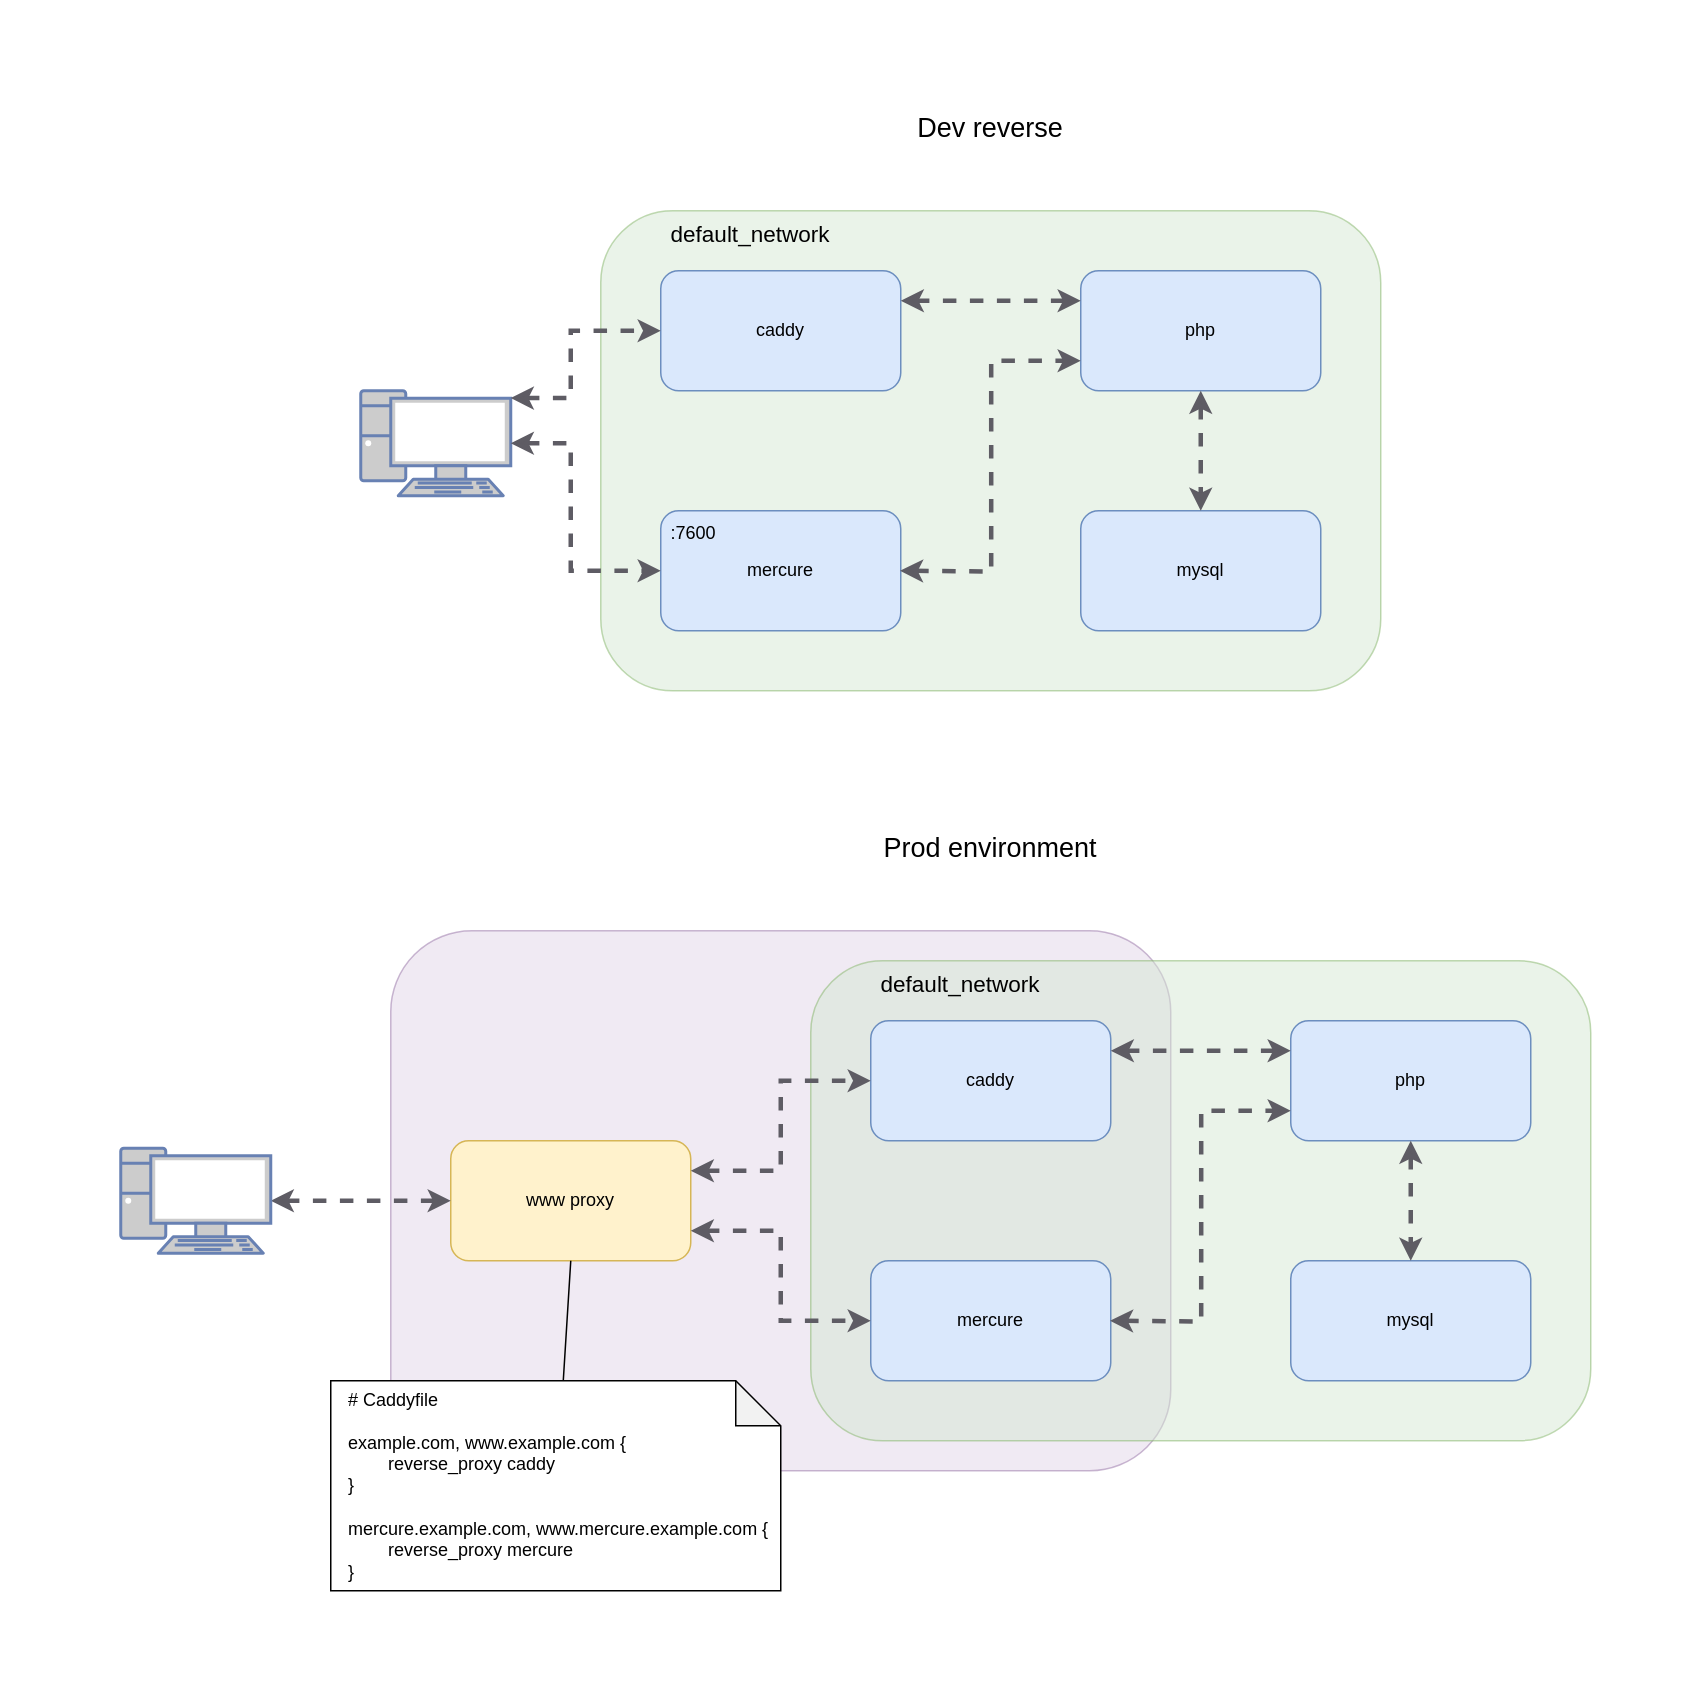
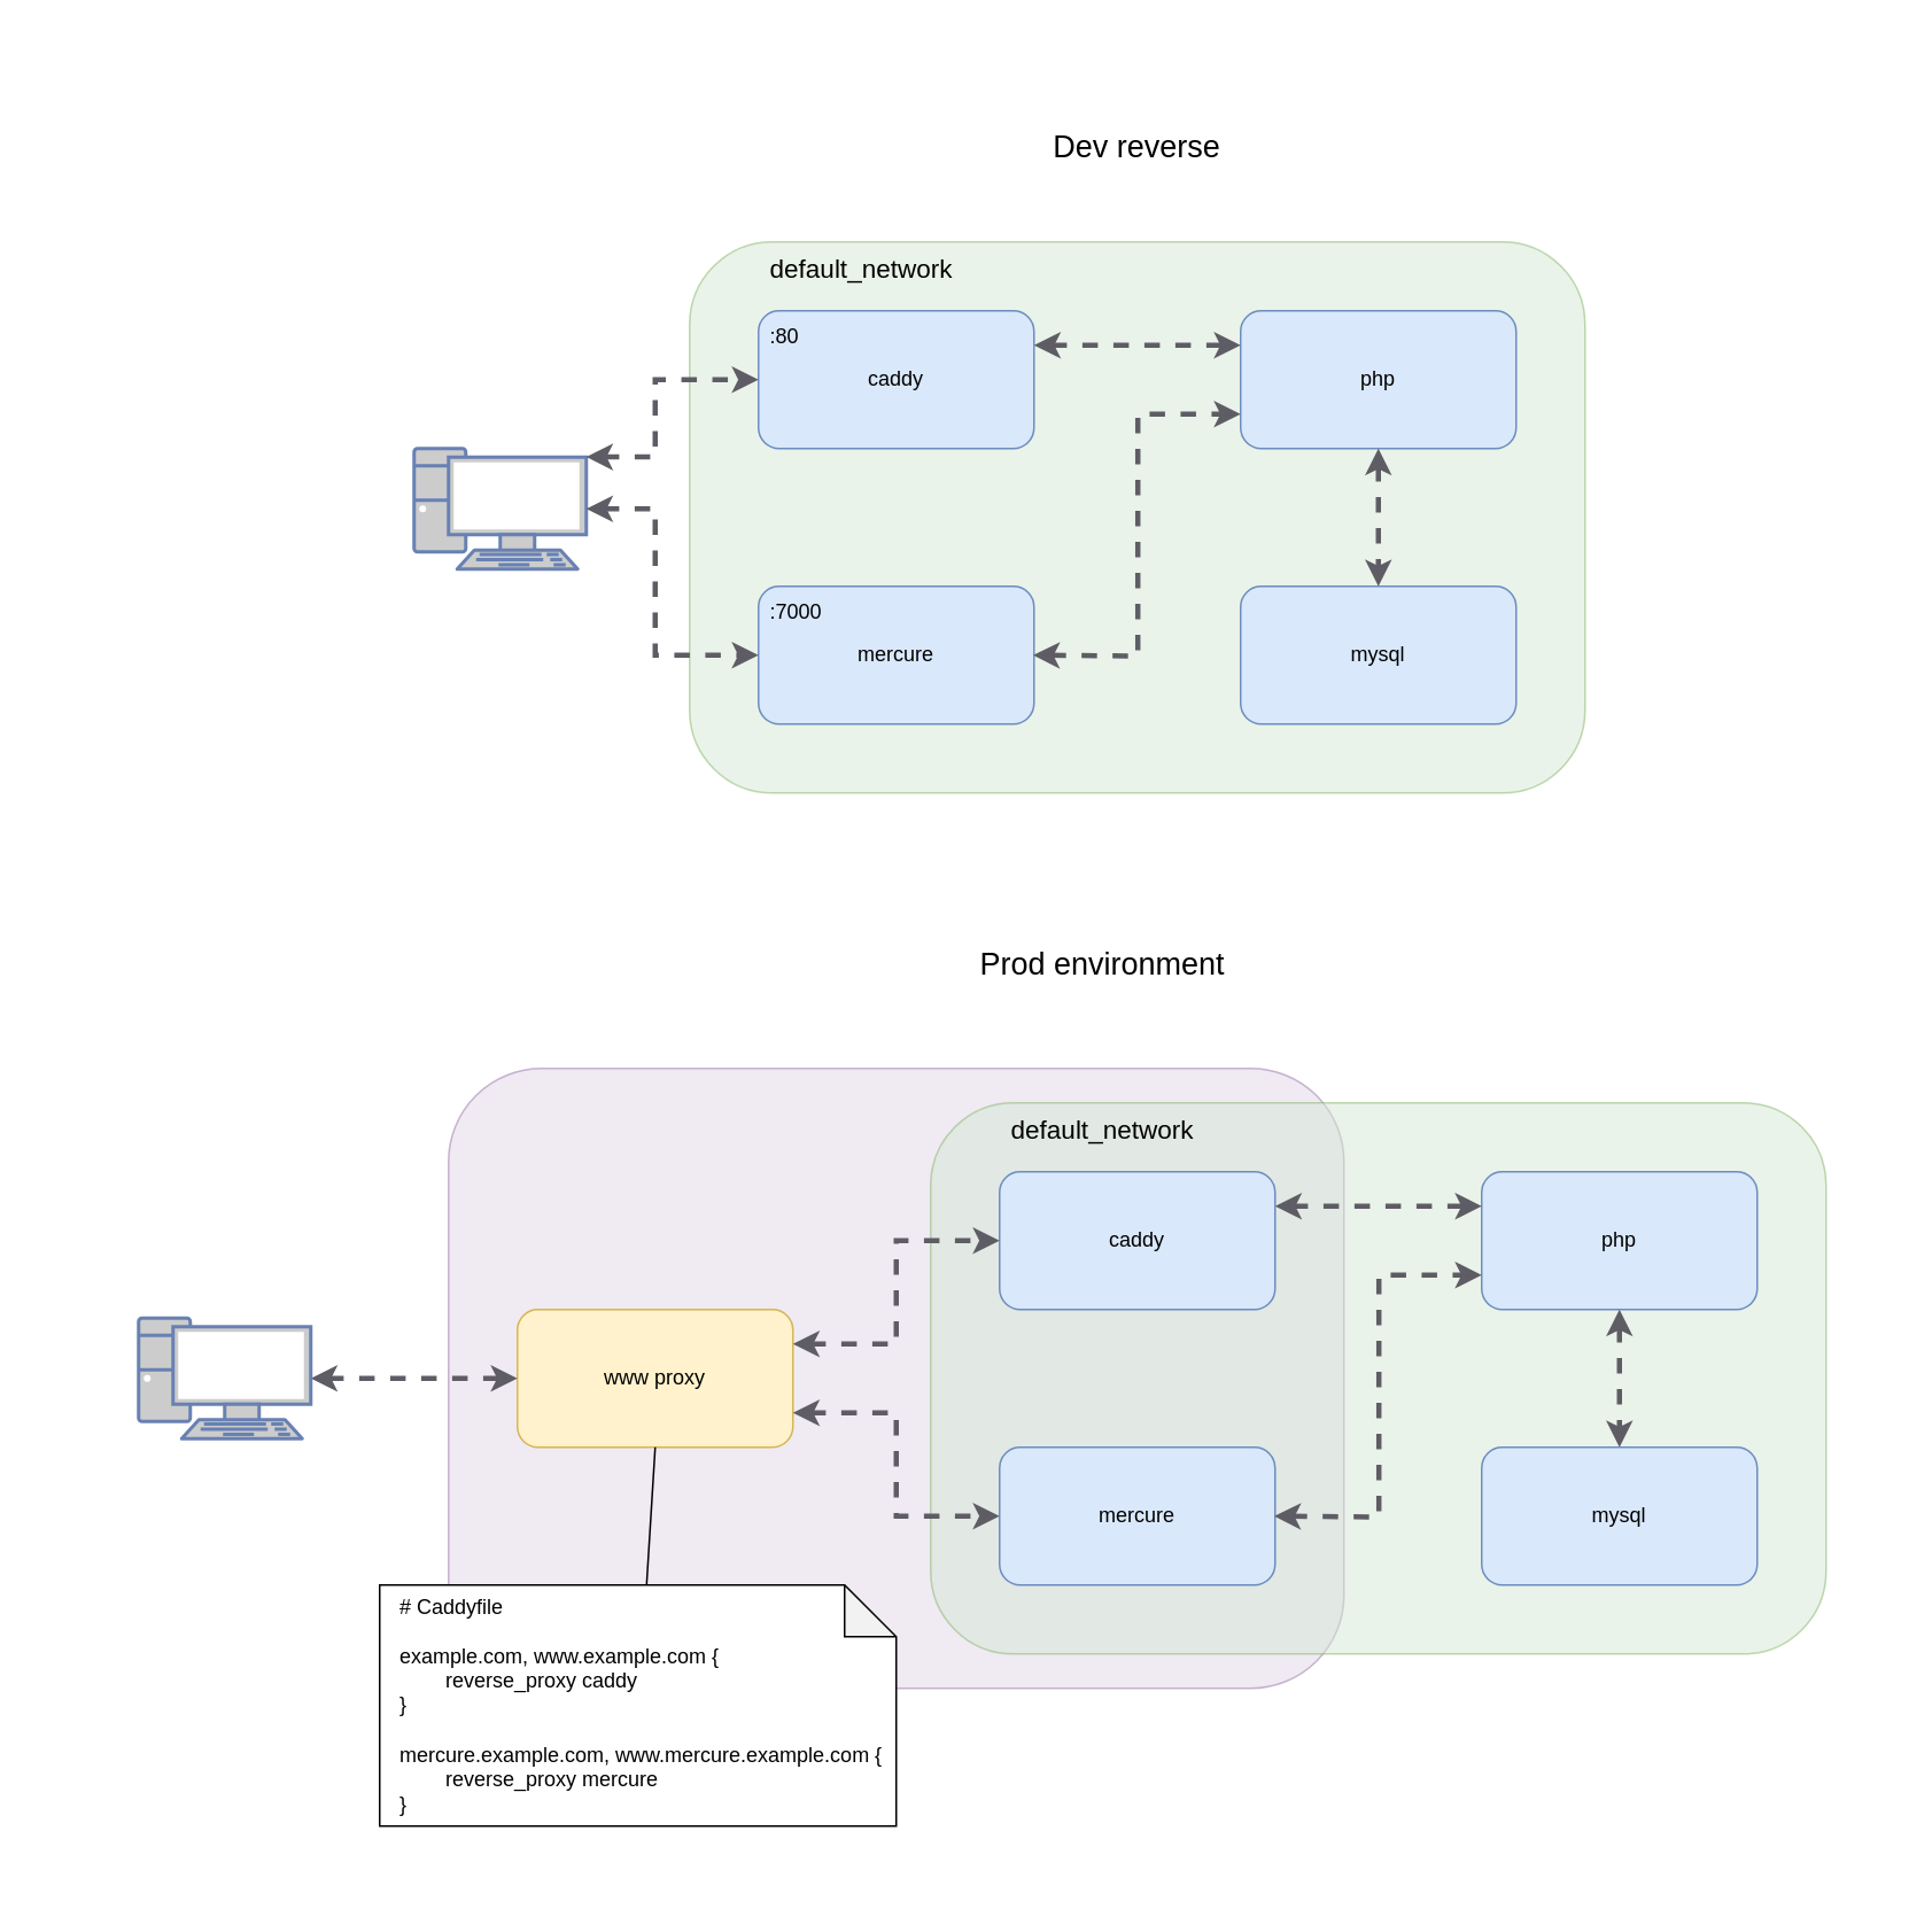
+ <mxCell id="27" value="&lt;div align=&quot;left&quot;&gt;:80&lt;br&gt;&lt;/div&gt;" style="text;html=1;align=left;verticalAlign=middle;whiteSpace=wrap;rounded=0;" vertex="1" parent="25"><mxGeometry x="5" width="60" height="30" as="geometry" /></mxCell>
- <mxCell id="34" value="&lt;div align=&quot;left&quot;&gt;:7600&lt;/div&gt;" style="text;html=1;align=left;verticalAlign=middle;whiteSpace=wrap;rounded=0;" vertex="1" parent="32"><mxGeometry x="5" width="60" height="30" as="geometry" /></mxCell>
+ <mxCell id="34" value="&lt;div align=&quot;left&quot;&gt;:7000&lt;/div&gt;" style="text;html=1;align=left;verticalAlign=middle;whiteSpace=wrap;rounded=0;" vertex="1" parent="32"><mxGeometry x="5" width="60" height="30" as="geometry" /></mxCell>
- <mxCell id="21" value="Prod environment" style="text;html=1;align=center;verticalAlign=middle;whiteSpace=wrap;rounded=0;fontSize=18;" vertex="1" parent="1"><mxGeometry x="260" y="550" width="800" height="30" as="geometry" /></mxCell>
+ <mxCell id="21" value="Prod environment" style="text;html=1;align=center;verticalAlign=middle;whiteSpace=wrap;rounded=0;fontSize=18;" vertex="1" parent="1"><mxGeometry x="240" y="545" width="800" height="30" as="geometry" /></mxCell>
